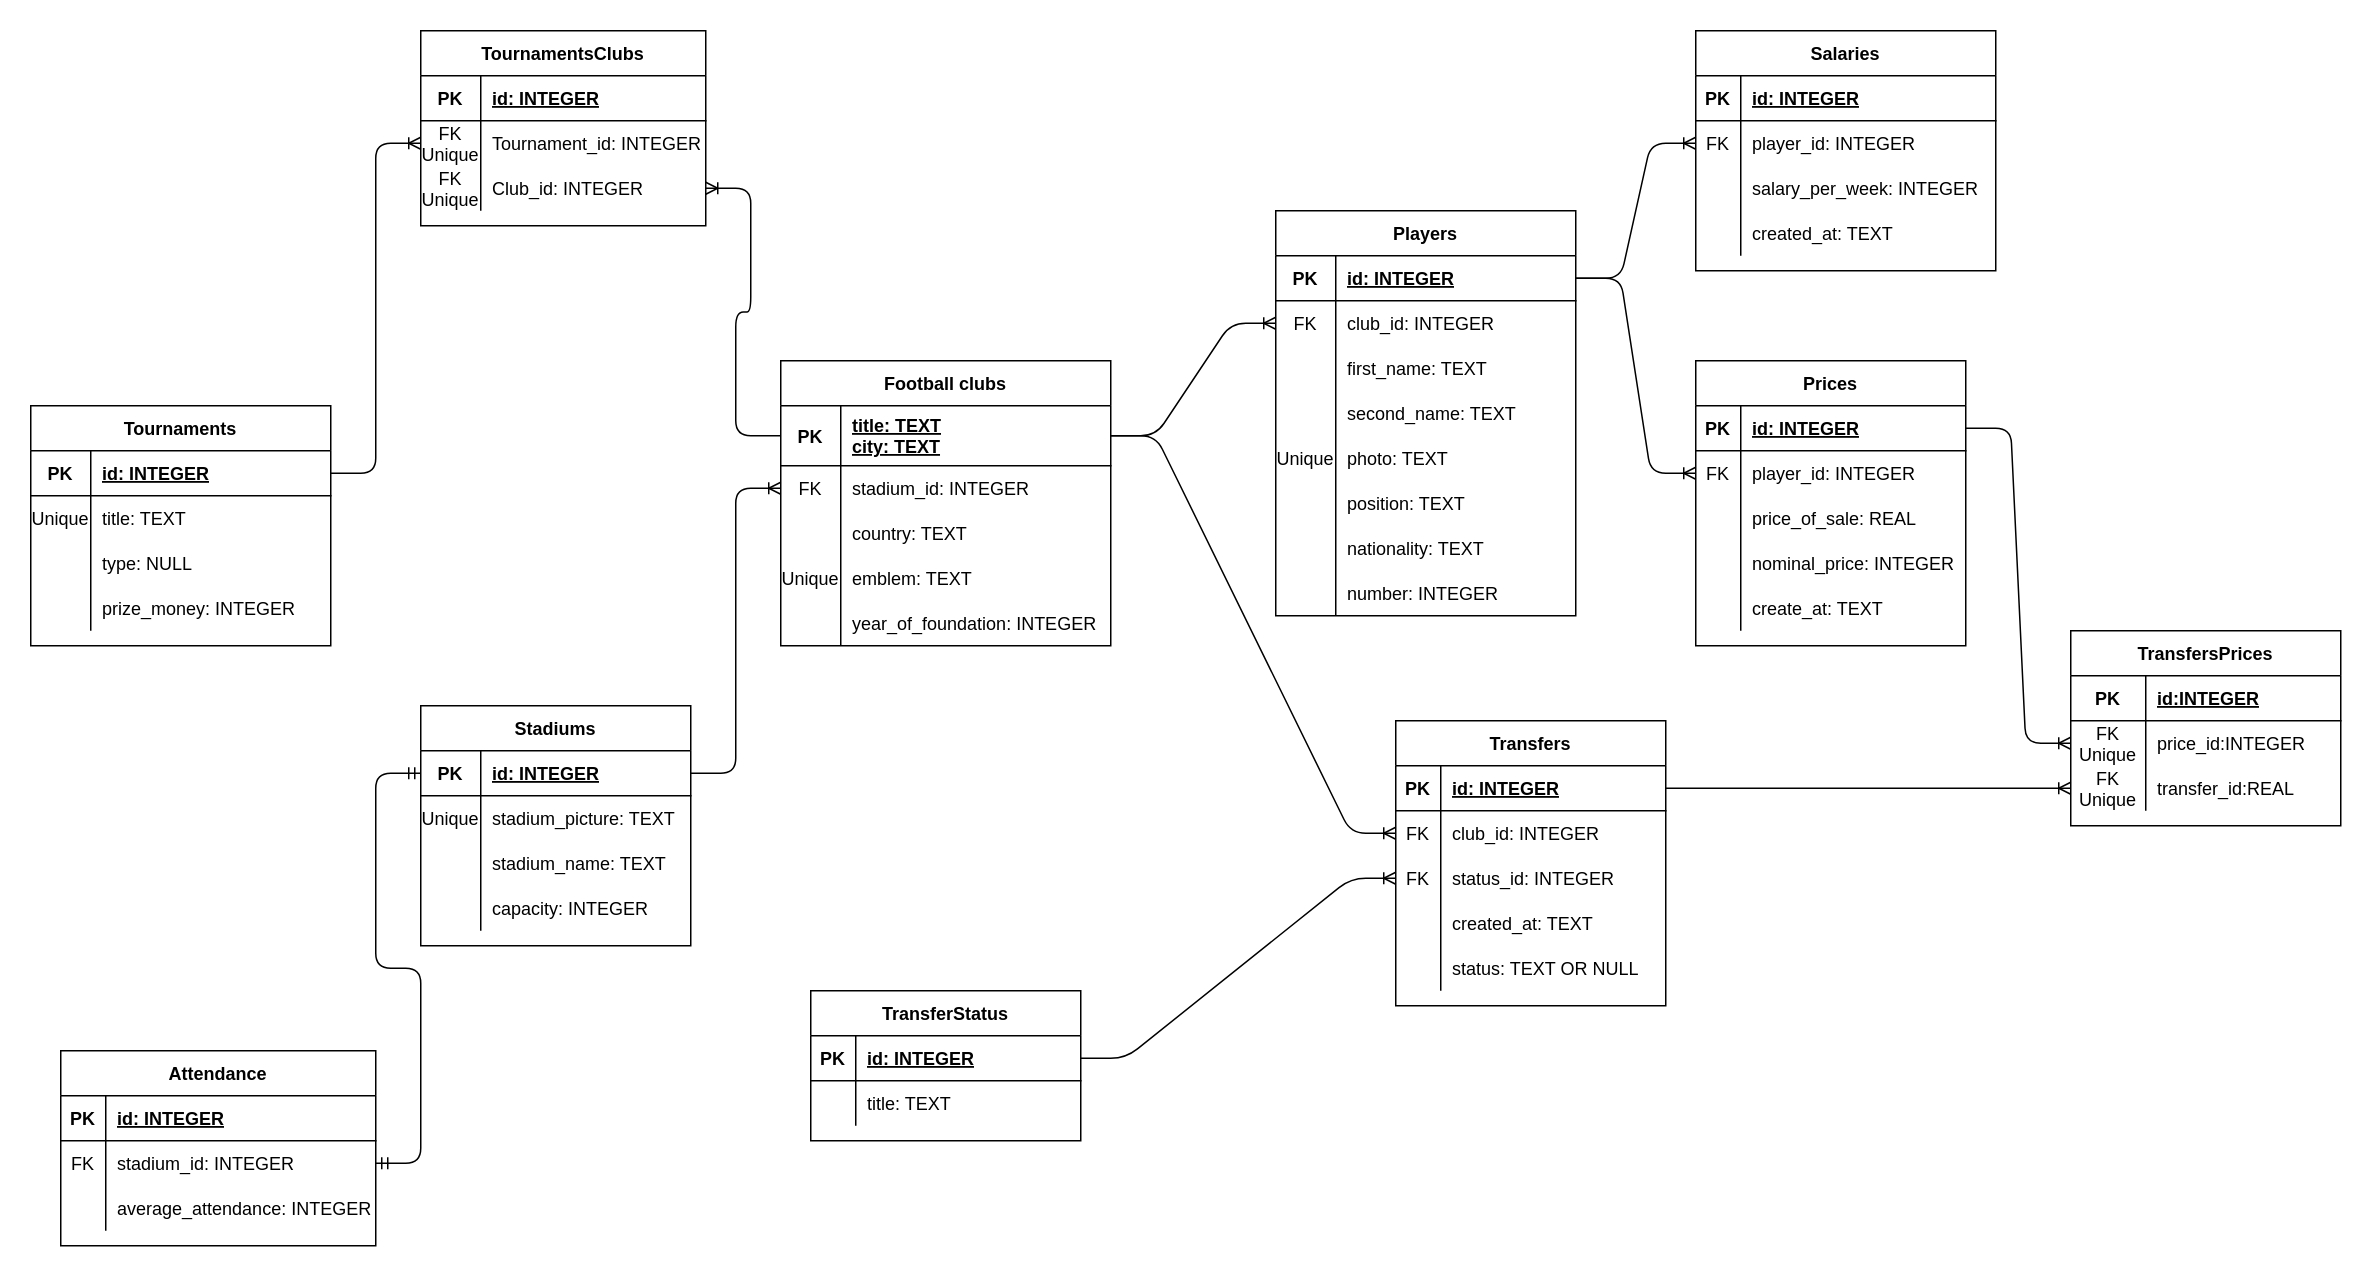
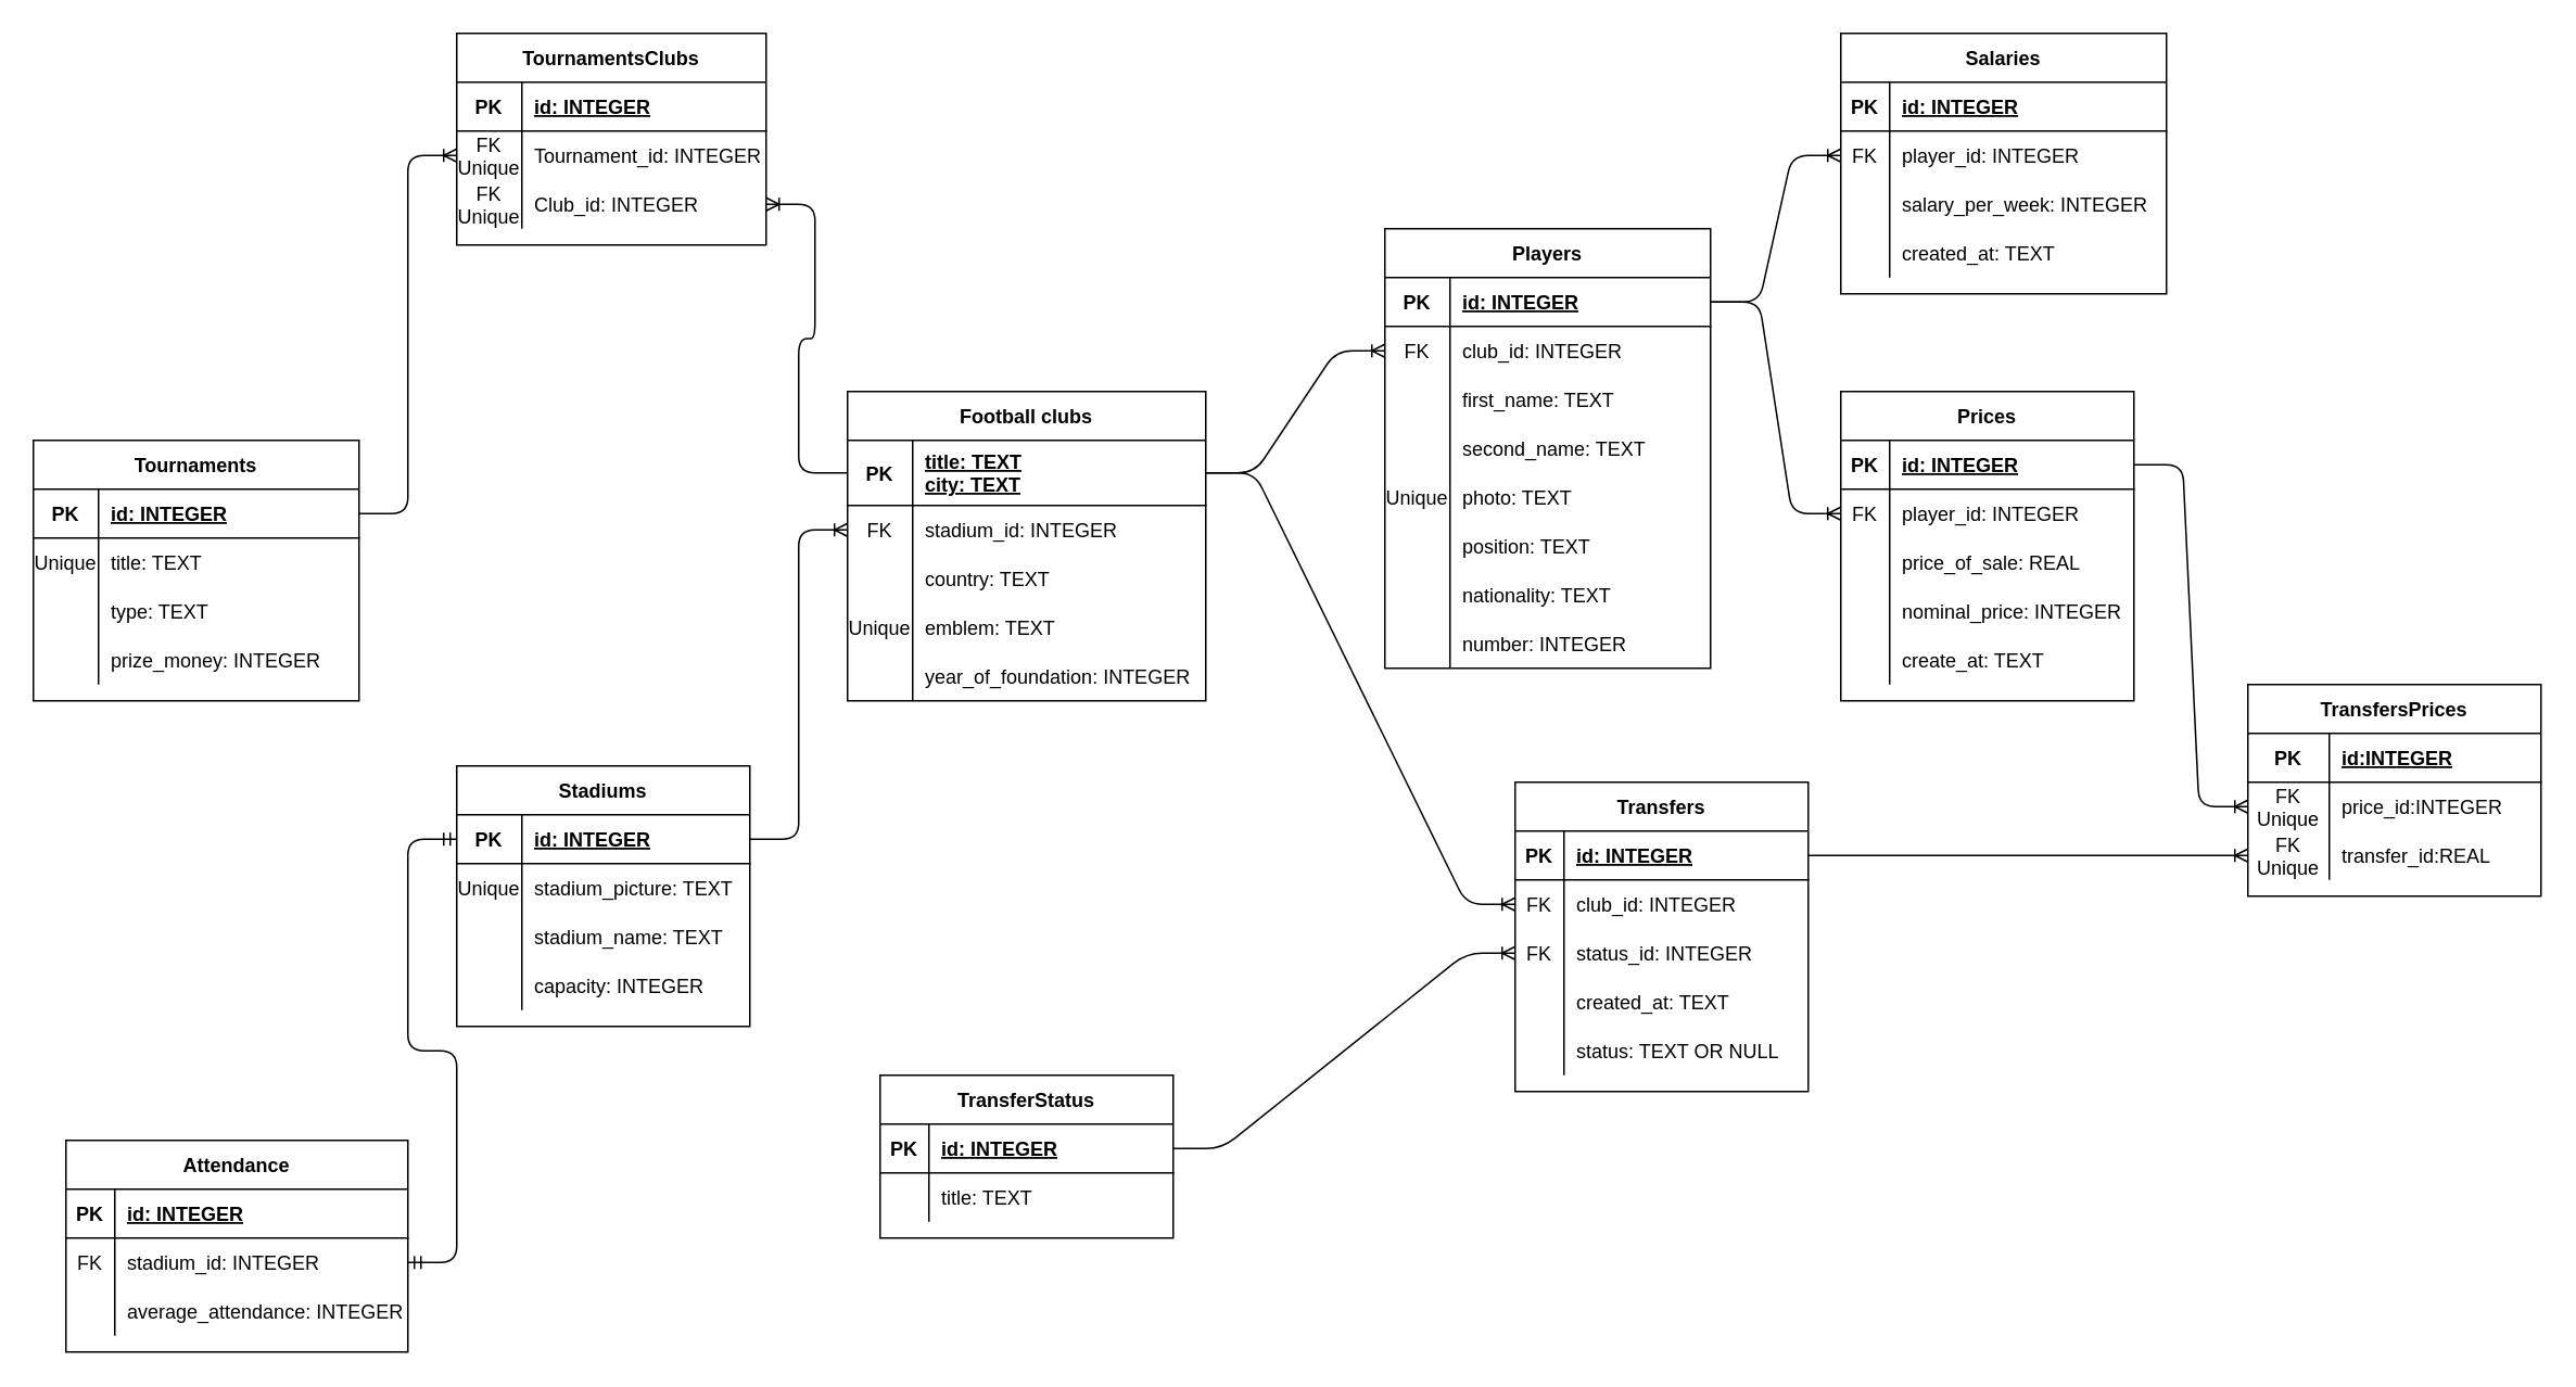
- <mxCell id="11" value="type: NULL" style="shape=partialRectangle;connectable=0;fillColor=none;top=0;left=0;bottom=0;right=0;align=left;spacingLeft=6;overflow=hidden;" vertex="1" parent="9"><mxGeometry x="40" width="160" height="30" as="geometry" /></mxCell>
+ <mxCell id="11" value="type: TEXT" style="shape=partialRectangle;connectable=0;fillColor=none;top=0;left=0;bottom=0;right=0;align=left;spacingLeft=6;overflow=hidden;" vertex="1" parent="9"><mxGeometry x="40" width="160" height="30" as="geometry" /></mxCell>
